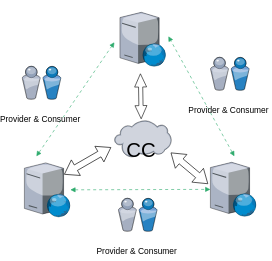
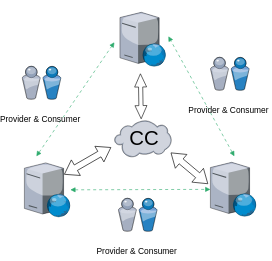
- <mxCell id="3" value="CC" style="text;html=1;strokeColor=none;fillColor=none;align=center;verticalAlign=middle;whiteSpace=wrap;rounded=0;fontSize=34;" vertex="1" parent="1"><mxGeometry x="199" y="240" width="40" height="20" as="geometry" /></mxCell>
+ <mxCell id="3" value="CC" style="text;html=1;strokeColor=none;fillColor=none;align=center;verticalAlign=middle;whiteSpace=wrap;rounded=0;fontSize=34;" vertex="1" parent="1"><mxGeometry x="204" y="220" width="40" height="20" as="geometry" /></mxCell>
